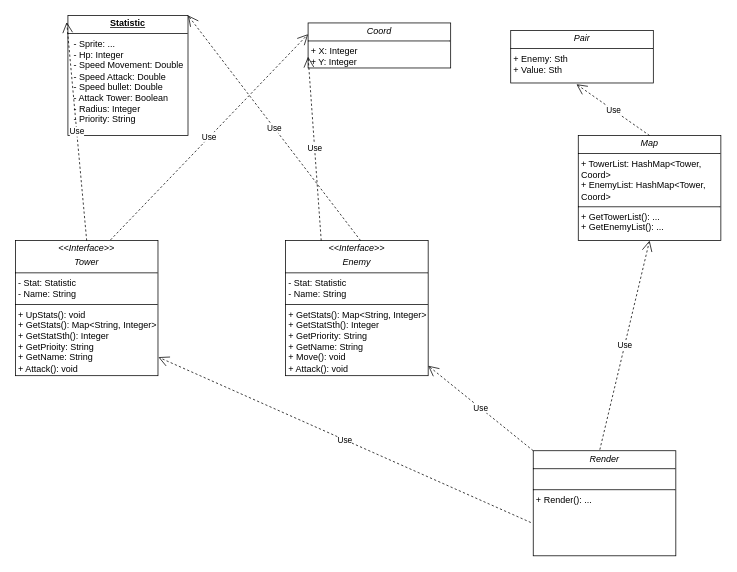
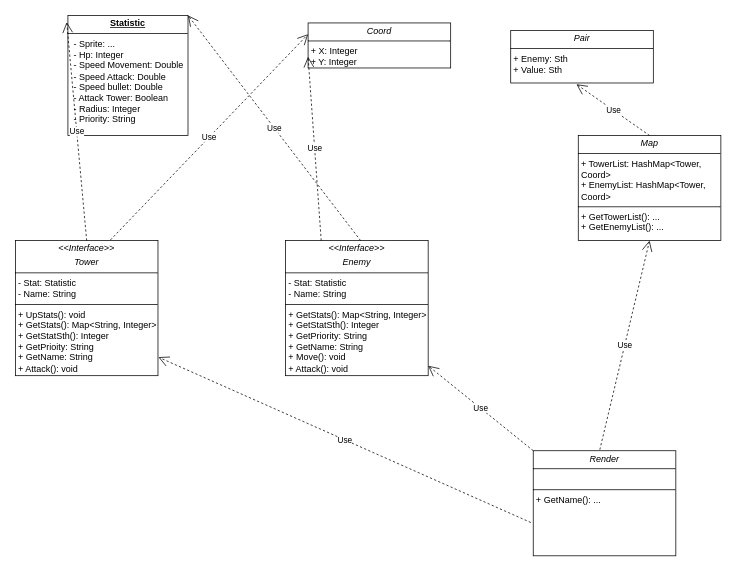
- <mxCell id="13" value="&lt;p style=&quot;margin:0px;margin-top:4px;text-align:center;&quot;&gt;&lt;i&gt;Render&lt;/i&gt;&lt;/p&gt;&lt;hr size=&quot;1&quot; style=&quot;border-style:solid;&quot;&gt;&lt;p style=&quot;margin:0px;margin-left:4px;&quot;&gt;&lt;br&gt;&lt;/p&gt;&lt;hr size=&quot;1&quot; style=&quot;border-style:solid;&quot;&gt;&lt;p style=&quot;margin:0px;margin-left:4px;&quot;&gt;+ Render(): ...&lt;/p&gt;" style="verticalAlign=top;align=left;overflow=fill;html=1;whiteSpace=wrap;" vertex="1" parent="1"><mxGeometry x="710" y="600" width="190" height="140" as="geometry" /></mxCell>
+ <mxCell id="13" value="&lt;p style=&quot;margin:0px;margin-top:4px;text-align:center;&quot;&gt;&lt;i&gt;Render&lt;/i&gt;&lt;/p&gt;&lt;hr size=&quot;1&quot; style=&quot;border-style:solid;&quot;&gt;&lt;p style=&quot;margin:0px;margin-left:4px;&quot;&gt;&lt;br&gt;&lt;/p&gt;&lt;hr size=&quot;1&quot; style=&quot;border-style:solid;&quot;&gt;&lt;p style=&quot;margin:0px;margin-left:4px;&quot;&gt;+ GetName(): ...&lt;/p&gt;" style="verticalAlign=top;align=left;overflow=fill;html=1;whiteSpace=wrap;" vertex="1" parent="1"><mxGeometry x="710" y="600" width="190" height="140" as="geometry" /></mxCell>
